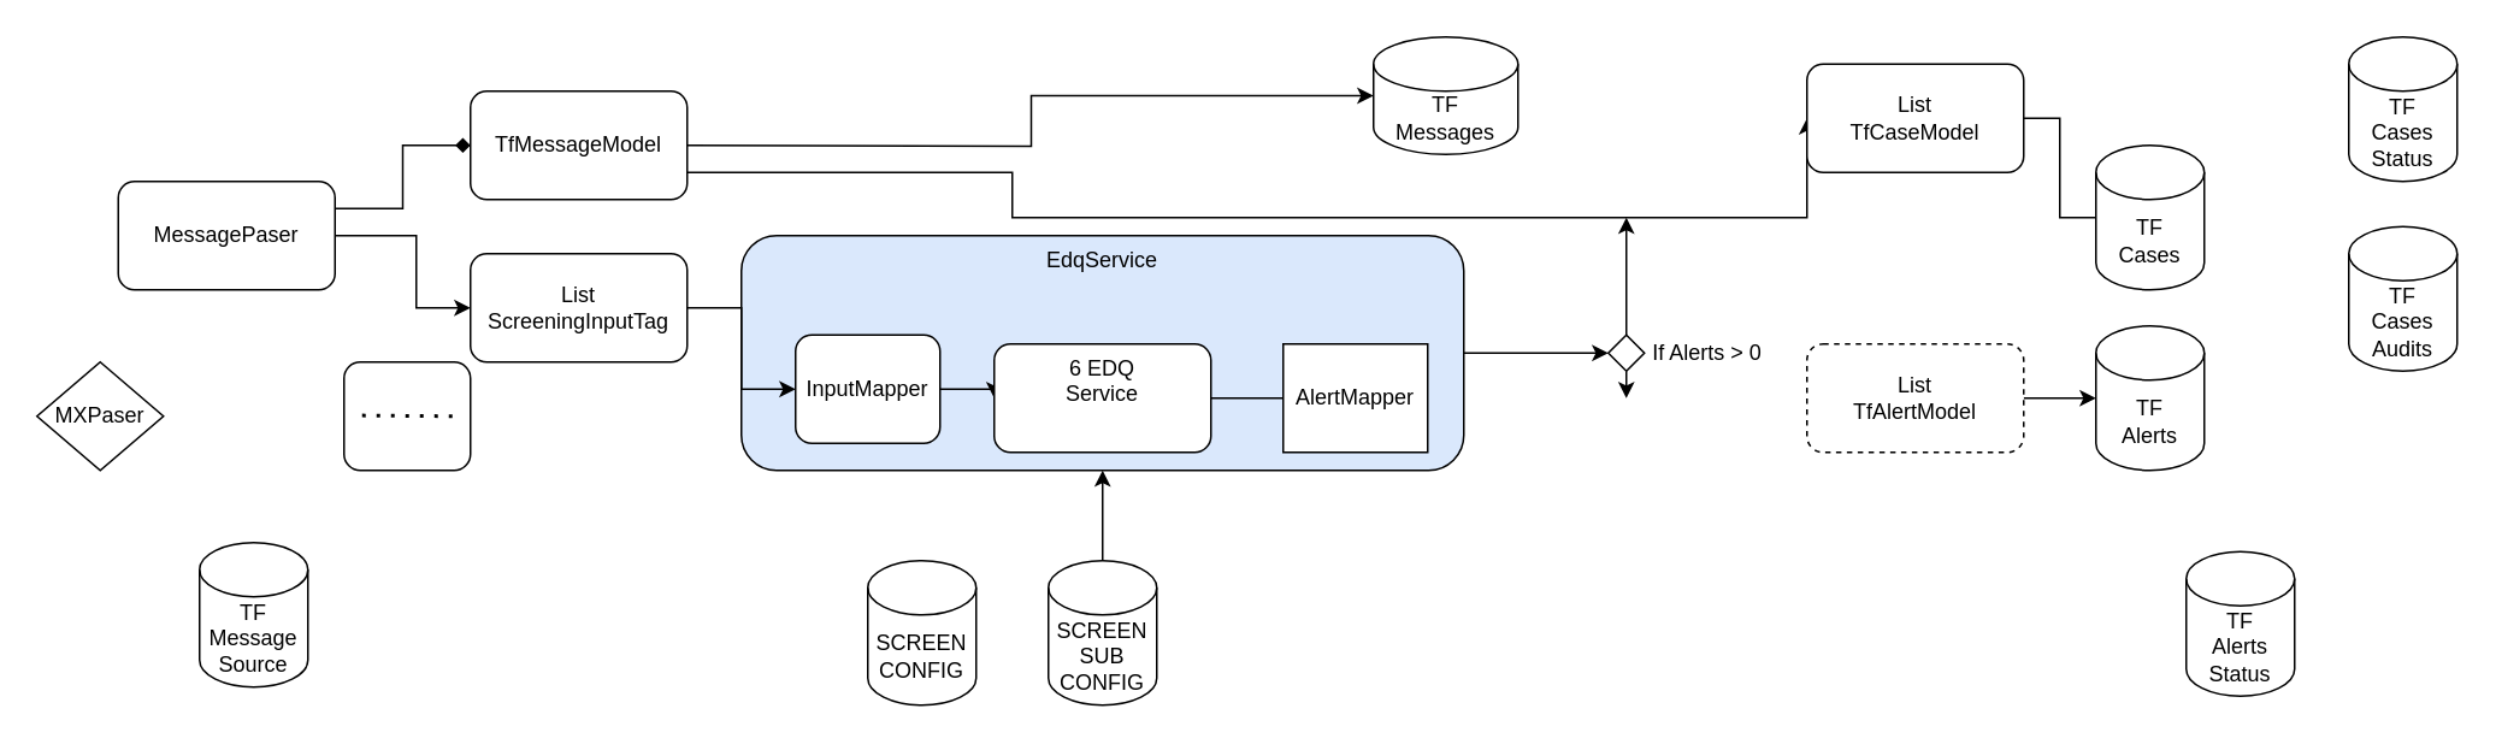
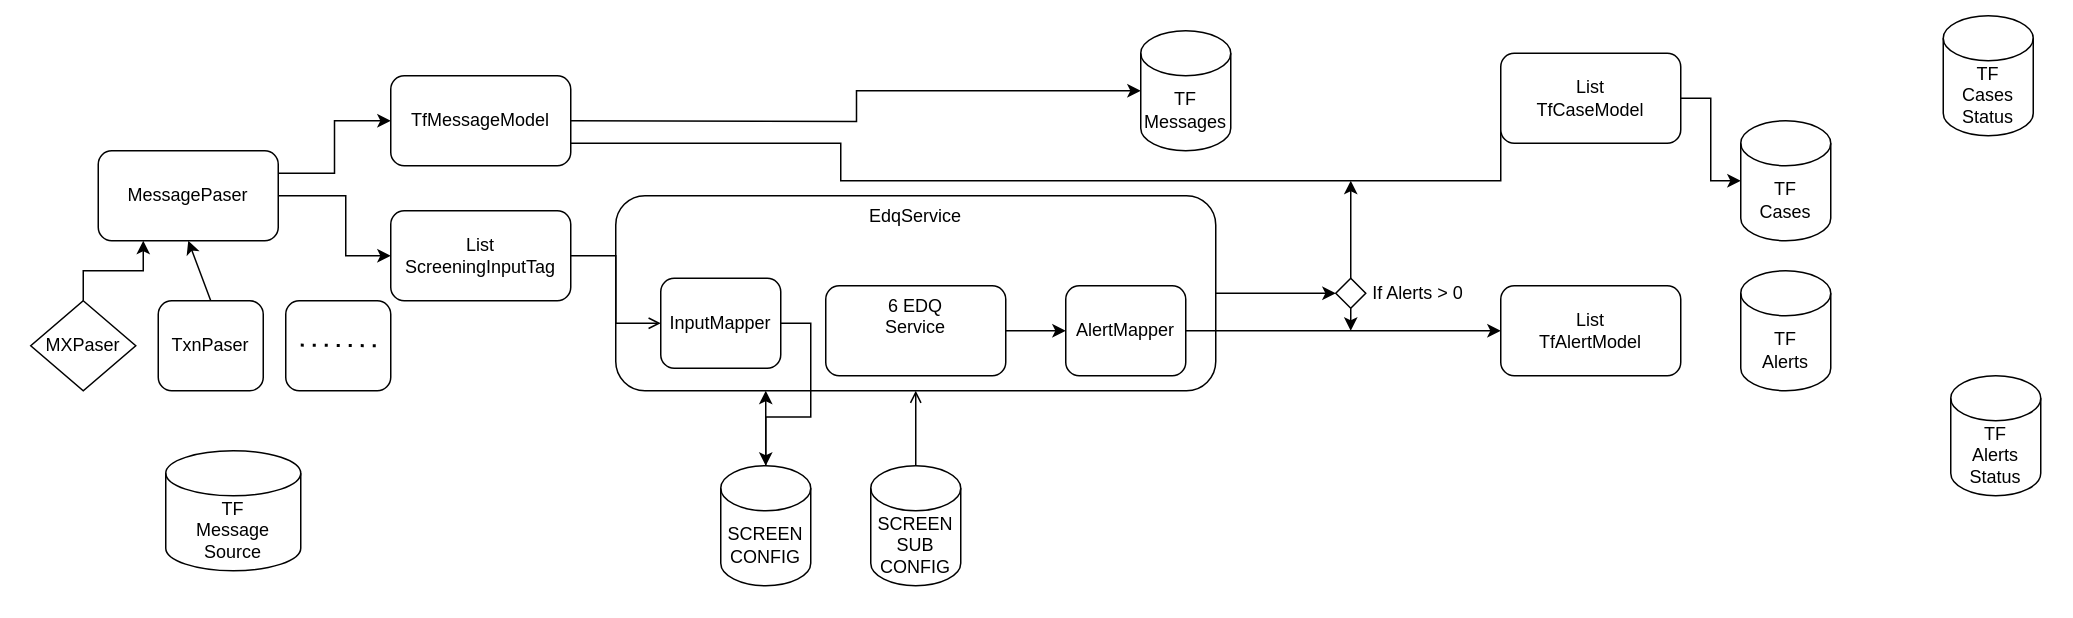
- <mxCell id="26" value="TF&lt;br&gt;Messages" style="shape=cylinder3;whiteSpace=wrap;html=1;boundedLbl=1;backgroundOutline=1;size=15;" vertex="1" parent="1"><mxGeometry x="760" y="20" width="80" height="65" as="geometry" /></mxCell>
+ <mxCell id="26" value="TF&lt;br&gt;Messages" style="shape=cylinder3;whiteSpace=wrap;html=1;boundedLbl=1;backgroundOutline=1;size=15;" vertex="1" parent="1"><mxGeometry x="760" y="20" width="60" height="80" as="geometry" /></mxCell>
- <mxCell id="41" value="TF&lt;br&gt;Cases&lt;br&gt;Status" style="shape=cylinder3;whiteSpace=wrap;html=1;boundedLbl=1;backgroundOutline=1;size=15;" vertex="1" parent="1"><mxGeometry x="1300" y="20" width="60" height="80" as="geometry" /></mxCell>
+ <mxCell id="41" value="TF&lt;br&gt;Cases&lt;br&gt;Status" style="shape=cylinder3;whiteSpace=wrap;html=1;boundedLbl=1;backgroundOutline=1;size=15;" vertex="1" parent="1"><mxGeometry x="1295" y="10" width="60" height="80" as="geometry" /></mxCell>
- <mxCell id="11" style="edgeStyle=orthogonalEdgeStyle;rounded=0;orthogonalLoop=1;jettySize=auto;html=1;exitX=1;exitY=0.75;exitDx=0;exitDy=0;entryX=0;entryY=0.5;entryDx=0;entryDy=0;startArrow=none;startFill=0;endArrow=classic;endFill=1;" edge="1" parent="1" source="12" target="21"><mxGeometry relative="1" as="geometry"><mxPoint x="510" y="95" as="sourcePoint" /><Array as="points"><mxPoint x="560" y="95" /><mxPoint x="560" y="120" /></Array></mxGeometry></mxCell>
+ <mxCell id="11" style="edgeStyle=orthogonalEdgeStyle;rounded=0;orthogonalLoop=1;jettySize=auto;html=1;exitX=1;exitY=0.75;exitDx=0;exitDy=0;entryX=0;entryY=0.5;entryDx=0;entryDy=0;startArrow=none;startFill=0;endArrow=none;endFill=1;" edge="1" parent="1" source="12" target="21"><mxGeometry relative="1" as="geometry"><mxPoint x="510" y="95" as="sourcePoint" /><Array as="points"><mxPoint x="560" y="95" /><mxPoint x="560" y="120" /></Array></mxGeometry></mxCell>
- <mxCell id="4" style="edgeStyle=orthogonalEdgeStyle;rounded=0;orthogonalLoop=1;jettySize=auto;html=1;exitX=1;exitY=0.25;exitDx=0;exitDy=0;entryX=0;entryY=0.5;entryDx=0;entryDy=0;endArrow=diamond;" edge="1" parent="1" source="5" target="12"><mxGeometry relative="1" as="geometry"><mxPoint x="230" y="80" as="targetPoint" /></mxGeometry></mxCell>
+ <mxCell id="4" style="edgeStyle=orthogonalEdgeStyle;rounded=0;orthogonalLoop=1;jettySize=auto;html=1;exitX=1;exitY=0.25;exitDx=0;exitDy=0;entryX=0;entryY=0.5;entryDx=0;entryDy=0;" edge="1" parent="1" source="5" target="12"><mxGeometry relative="1" as="geometry"><mxPoint x="230" y="80" as="targetPoint" /></mxGeometry></mxCell>
- <mxCell id="20" style="edgeStyle=orthogonalEdgeStyle;rounded=0;orthogonalLoop=1;jettySize=auto;html=1;exitX=1;exitY=0.5;exitDx=0;exitDy=0;entryX=0;entryY=0.5;entryDx=0;entryDy=0;entryPerimeter=0;endArrow=none;" edge="1" parent="1" source="21" target="25"><mxGeometry relative="1" as="geometry" /></mxCell>
+ <mxCell id="20" style="edgeStyle=orthogonalEdgeStyle;rounded=0;orthogonalLoop=1;jettySize=auto;html=1;exitX=1;exitY=0.5;exitDx=0;exitDy=0;entryX=0;entryY=0.5;entryDx=0;entryDy=0;entryPerimeter=0;" edge="1" parent="1" source="21" target="25"><mxGeometry relative="1" as="geometry" /></mxCell>
- <mxCell id="15" value="EdqService" style="rounded=1;whiteSpace=wrap;html=1;verticalAlign=top;fillColor=#dae8fc;" vertex="1" parent="1"><mxGeometry x="410" y="130" width="400" height="130" as="geometry" /></mxCell>
+ <mxCell id="15" value="EdqService" style="rounded=1;whiteSpace=wrap;html=1;verticalAlign=top;" vertex="1" parent="1"><mxGeometry x="410" y="130" width="400" height="130" as="geometry" /></mxCell>
- <mxCell id="42" value="TF&lt;br&gt;Cases&lt;br&gt;Audits" style="shape=cylinder3;whiteSpace=wrap;html=1;boundedLbl=1;backgroundOutline=1;size=15;" vertex="1" parent="1"><mxGeometry x="1300" y="125" width="60" height="80" as="geometry" /></mxCell>
+ <mxCell id="6" style="edgeStyle=orthogonalEdgeStyle;rounded=0;orthogonalLoop=1;jettySize=auto;html=1;exitX=0.5;exitY=0;exitDx=0;exitDy=0;entryX=0.25;entryY=1;entryDx=0;entryDy=0;startArrow=none;startFill=0;endArrow=classic;endFill=1;" edge="1" parent="1" source="7" target="5"><mxGeometry relative="1" as="geometry" /></mxCell>
+ <mxCell id="9" value="" style="endArrow=classic;html=1;exitX=0.5;exitY=0;exitDx=0;exitDy=0;entryX=0.5;entryY=1;entryDx=0;entryDy=0;" edge="1" parent="1" source="8" target="5"><mxGeometry width="50" height="50" relative="1" as="geometry"><mxPoint x="690" y="440" as="sourcePoint" /><mxPoint x="740" y="390" as="targetPoint" /></mxGeometry></mxCell>
- <mxCell id="34" style="edgeStyle=orthogonalEdgeStyle;rounded=0;orthogonalLoop=1;jettySize=auto;html=1;exitX=1;exitY=0.5;exitDx=0;exitDy=0;startArrow=none;startFill=0;endArrow=classic;endFill=1;" edge="1" parent="1" source="13" target="33"><mxGeometry relative="1" as="geometry" /></mxCell>
+ <mxCell id="34" style="edgeStyle=orthogonalEdgeStyle;rounded=0;orthogonalLoop=1;jettySize=auto;html=1;exitX=1;exitY=0.5;exitDx=0;exitDy=0;startArrow=none;startFill=0;endArrow=open;endFill=1;" edge="1" parent="1" source="13" target="33"><mxGeometry relative="1" as="geometry" /></mxCell>
- <mxCell id="32" style="edgeStyle=orthogonalEdgeStyle;rounded=0;orthogonalLoop=1;jettySize=auto;html=1;exitX=1;exitY=0.5;exitDx=0;exitDy=0;entryX=0;entryY=0.5;entryDx=0;entryDy=0;startArrow=none;startFill=0;endArrow=classic;endFill=1;" edge="1" parent="1" source="33" target="39"><mxGeometry relative="1" as="geometry" /></mxCell>
+ <mxCell id="32" style="edgeStyle=orthogonalEdgeStyle;rounded=0;orthogonalLoop=1;jettySize=auto;html=1;exitX=1;exitY=0.5;exitDx=0;exitDy=0;startArrow=none;startFill=0;endArrow=classic;endFill=1;" edge="1" parent="1" source="33" target="17"><mxGeometry relative="1" as="geometry" /></mxCell>
- <mxCell id="38" style="edgeStyle=orthogonalEdgeStyle;rounded=0;orthogonalLoop=1;jettySize=auto;html=1;exitX=1;exitY=0.5;exitDx=0;exitDy=0;entryX=0;entryY=0.5;entryDx=0;entryDy=0;startArrow=none;startFill=0;endArrow=none;endFill=1;" edge="1" parent="1" source="39" target="30"><mxGeometry relative="1" as="geometry" /></mxCell>
+ <mxCell id="38" style="edgeStyle=orthogonalEdgeStyle;rounded=0;orthogonalLoop=1;jettySize=auto;html=1;exitX=1;exitY=0.5;exitDx=0;exitDy=0;entryX=0;entryY=0.5;entryDx=0;entryDy=0;startArrow=none;startFill=0;endArrow=classic;endFill=1;" edge="1" parent="1" source="39" target="30"><mxGeometry relative="1" as="geometry" /></mxCell>
- <mxCell id="30" value="AlertMapper" style="whiteSpace=wrap;html=1;rounded=0;" vertex="1" parent="1"><mxGeometry x="710" y="190" width="80" height="60" as="geometry" /></mxCell>
+ <mxCell id="30" value="AlertMapper" style="rounded=1;whiteSpace=wrap;html=1;" vertex="1" parent="1"><mxGeometry x="710" y="190" width="80" height="60" as="geometry" /></mxCell>
+ <mxCell id="29" style="edgeStyle=orthogonalEdgeStyle;rounded=0;orthogonalLoop=1;jettySize=auto;html=1;exitX=1;exitY=0.5;exitDx=0;exitDy=0;entryX=0;entryY=0.5;entryDx=0;entryDy=0;startArrow=none;startFill=0;endArrow=classic;endFill=1;" edge="1" parent="1" source="30" target="23"><mxGeometry relative="1" as="geometry" /></mxCell>
- <mxCell id="23" value="List&lt;br&gt;TfAlertModel" style="rounded=1;whiteSpace=wrap;html=1;dashed=1;" vertex="1" parent="1"><mxGeometry x="1000" y="190" width="120" height="60" as="geometry" /></mxCell>
+ <mxCell id="23" value="List&lt;br&gt;TfAlertModel" style="rounded=1;whiteSpace=wrap;html=1;" vertex="1" parent="1"><mxGeometry x="1000" y="190" width="120" height="60" as="geometry" /></mxCell>
- <mxCell id="22" style="edgeStyle=orthogonalEdgeStyle;rounded=0;orthogonalLoop=1;jettySize=auto;html=1;exitX=1;exitY=0.5;exitDx=0;exitDy=0;" edge="1" parent="1" source="23" target="24"><mxGeometry relative="1" as="geometry" /></mxCell>
+ <mxCell id="8" value="TxnPaser" style="rounded=1;whiteSpace=wrap;html=1;" vertex="1" parent="1"><mxGeometry x="105" y="200" width="70" height="60" as="geometry" /></mxCell>
- <mxCell id="18" style="edgeStyle=orthogonalEdgeStyle;rounded=0;orthogonalLoop=1;jettySize=auto;html=1;entryX=0.5;entryY=1;entryDx=0;entryDy=0;" edge="1" parent="1" source="19" target="15"><mxGeometry relative="1" as="geometry" /></mxCell>
+ <mxCell id="18" style="edgeStyle=orthogonalEdgeStyle;rounded=0;orthogonalLoop=1;jettySize=auto;html=1;entryX=0.5;entryY=1;entryDx=0;entryDy=0;endArrow=open;" edge="1" parent="1" source="19" target="15"><mxGeometry relative="1" as="geometry" /></mxCell>
+ <mxCell id="16" style="edgeStyle=orthogonalEdgeStyle;rounded=0;orthogonalLoop=1;jettySize=auto;html=1;entryX=0.25;entryY=1;entryDx=0;entryDy=0;" edge="1" parent="1" source="17" target="15"><mxGeometry relative="1" as="geometry" /></mxCell>
- <mxCell id="40" value="TF&lt;br&gt;Message&lt;br&gt;Source" style="shape=cylinder3;whiteSpace=wrap;html=1;boundedLbl=1;backgroundOutline=1;size=15;" vertex="1" parent="1"><mxGeometry x="110" y="300" width="60" height="80" as="geometry" /></mxCell>
+ <mxCell id="40" value="TF&lt;br&gt;Message&lt;br&gt;Source" style="shape=cylinder3;whiteSpace=wrap;html=1;boundedLbl=1;backgroundOutline=1;size=15;" vertex="1" parent="1"><mxGeometry x="110" y="300" width="90" height="80" as="geometry" /></mxCell>
- <mxCell id="43" value="TF&lt;br&gt;Alerts&lt;br&gt;Status&lt;br&gt;" style="shape=cylinder3;whiteSpace=wrap;html=1;boundedLbl=1;backgroundOutline=1;size=15;" vertex="1" parent="1"><mxGeometry x="1210" y="305" width="60" height="80" as="geometry" /></mxCell>
+ <mxCell id="43" value="TF&lt;br&gt;Alerts&lt;br&gt;Status&lt;br&gt;" style="shape=cylinder3;whiteSpace=wrap;html=1;boundedLbl=1;backgroundOutline=1;size=15;" vertex="1" parent="1"><mxGeometry x="1300" y="250" width="60" height="80" as="geometry" /></mxCell>
